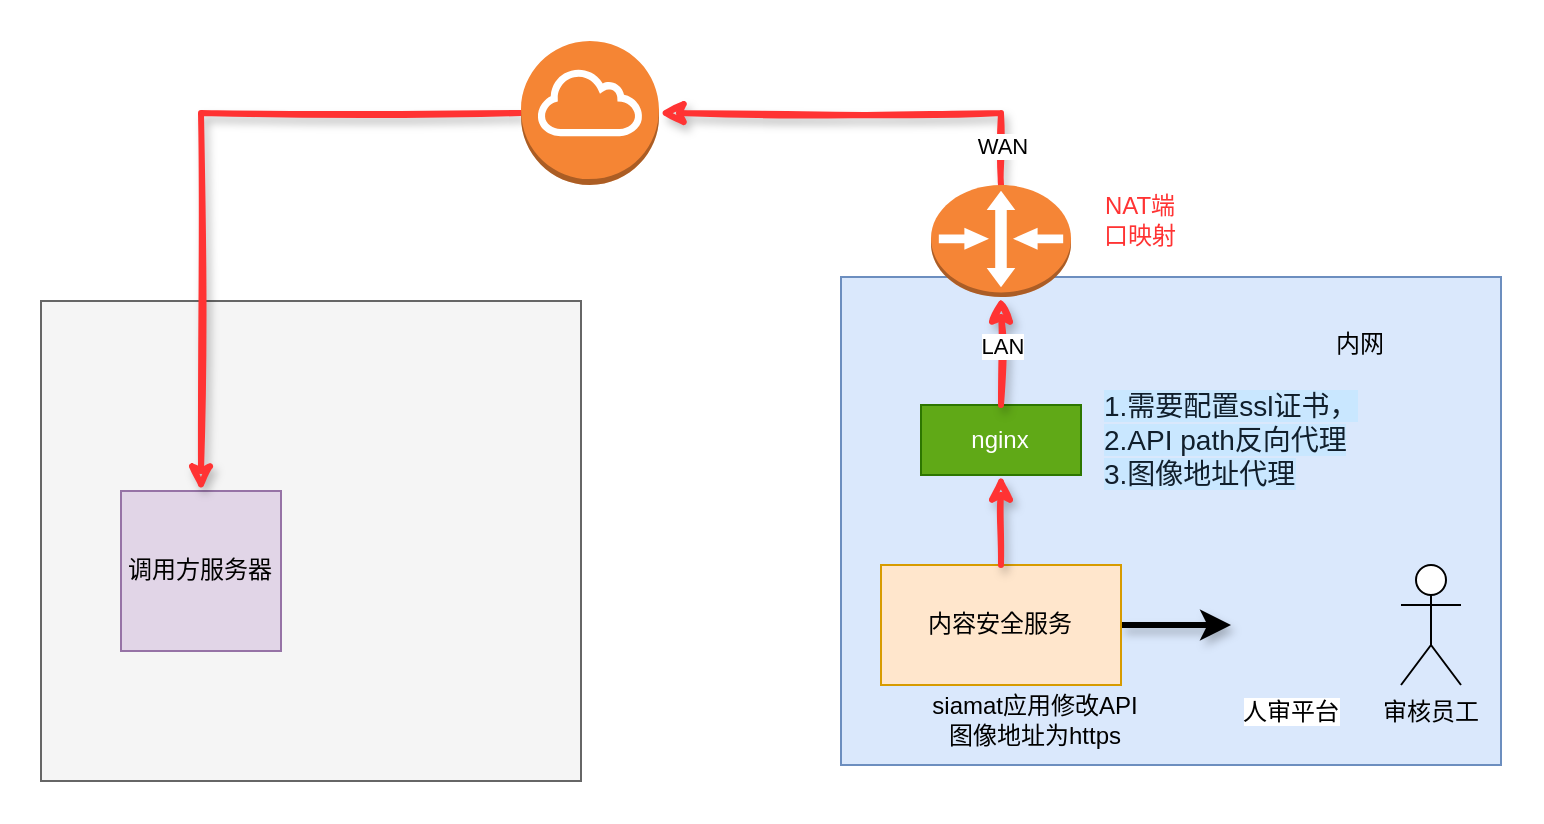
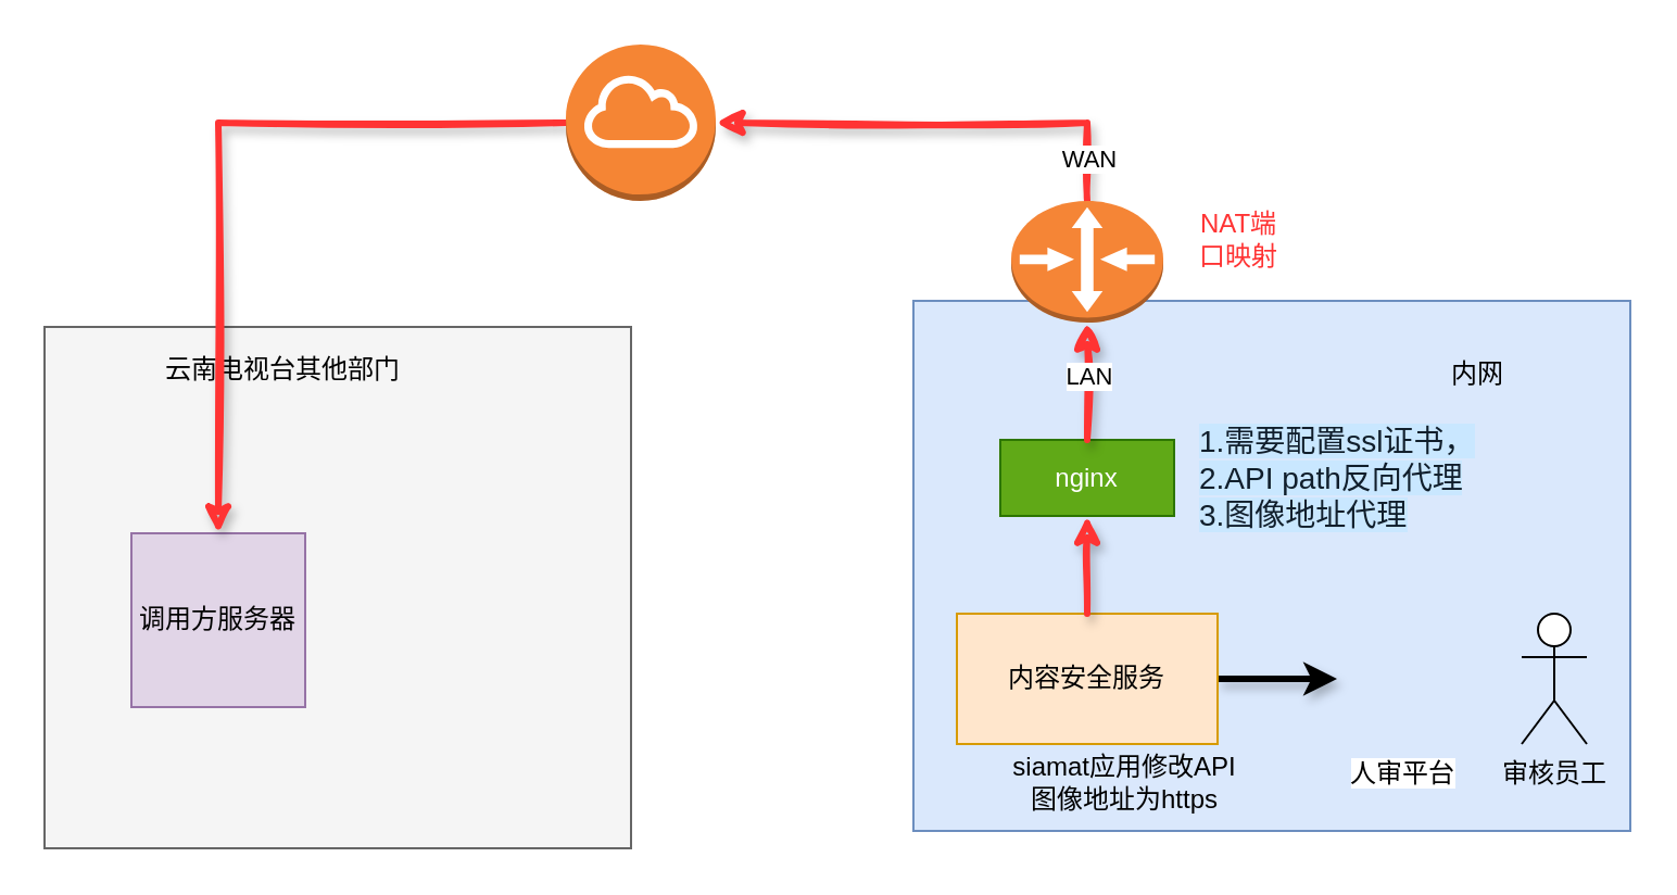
+ <mxCell id="17" value="云南电视台其他部门" style="text;html=1;strokeColor=none;fillColor=none;align=center;verticalAlign=middle;whiteSpace=wrap;rounded=0;" vertex="1" parent="1"><mxGeometry x="50" y="160" width="160" height="20" as="geometry" /></mxCell>
